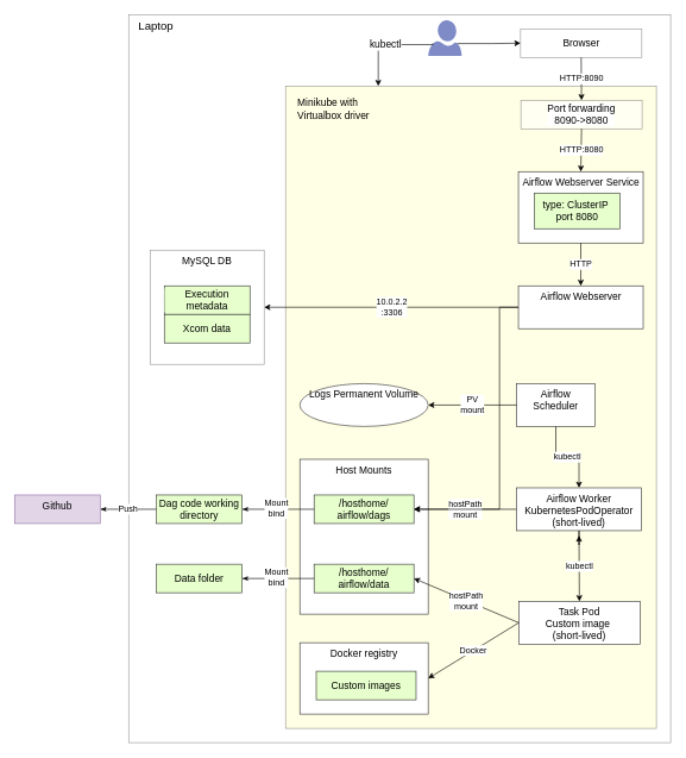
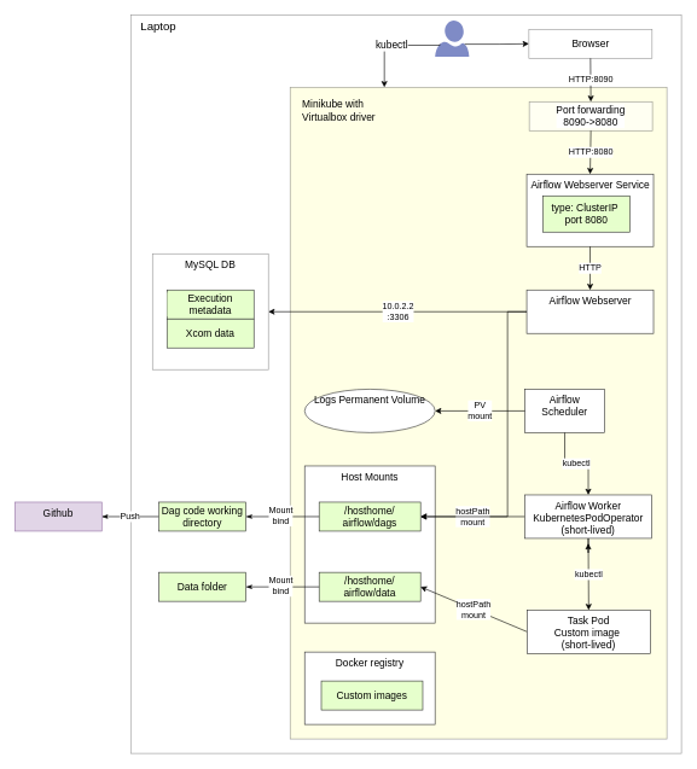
- <mxCell id="41" value="Docker" style="rounded=0;orthogonalLoop=1;jettySize=auto;html=1;exitX=0;exitY=0.5;exitDx=0;exitDy=0;entryX=1;entryY=0.5;entryDx=0;entryDy=0;fontSize=12;strokeColor=default;" edge="1" parent="1" source="38" target="28"><mxGeometry relative="1" as="geometry"><mxPoint x="787" y="850" as="sourcePoint" /><mxPoint x="787" y="930" as="targetPoint" /></mxGeometry></mxCell>
